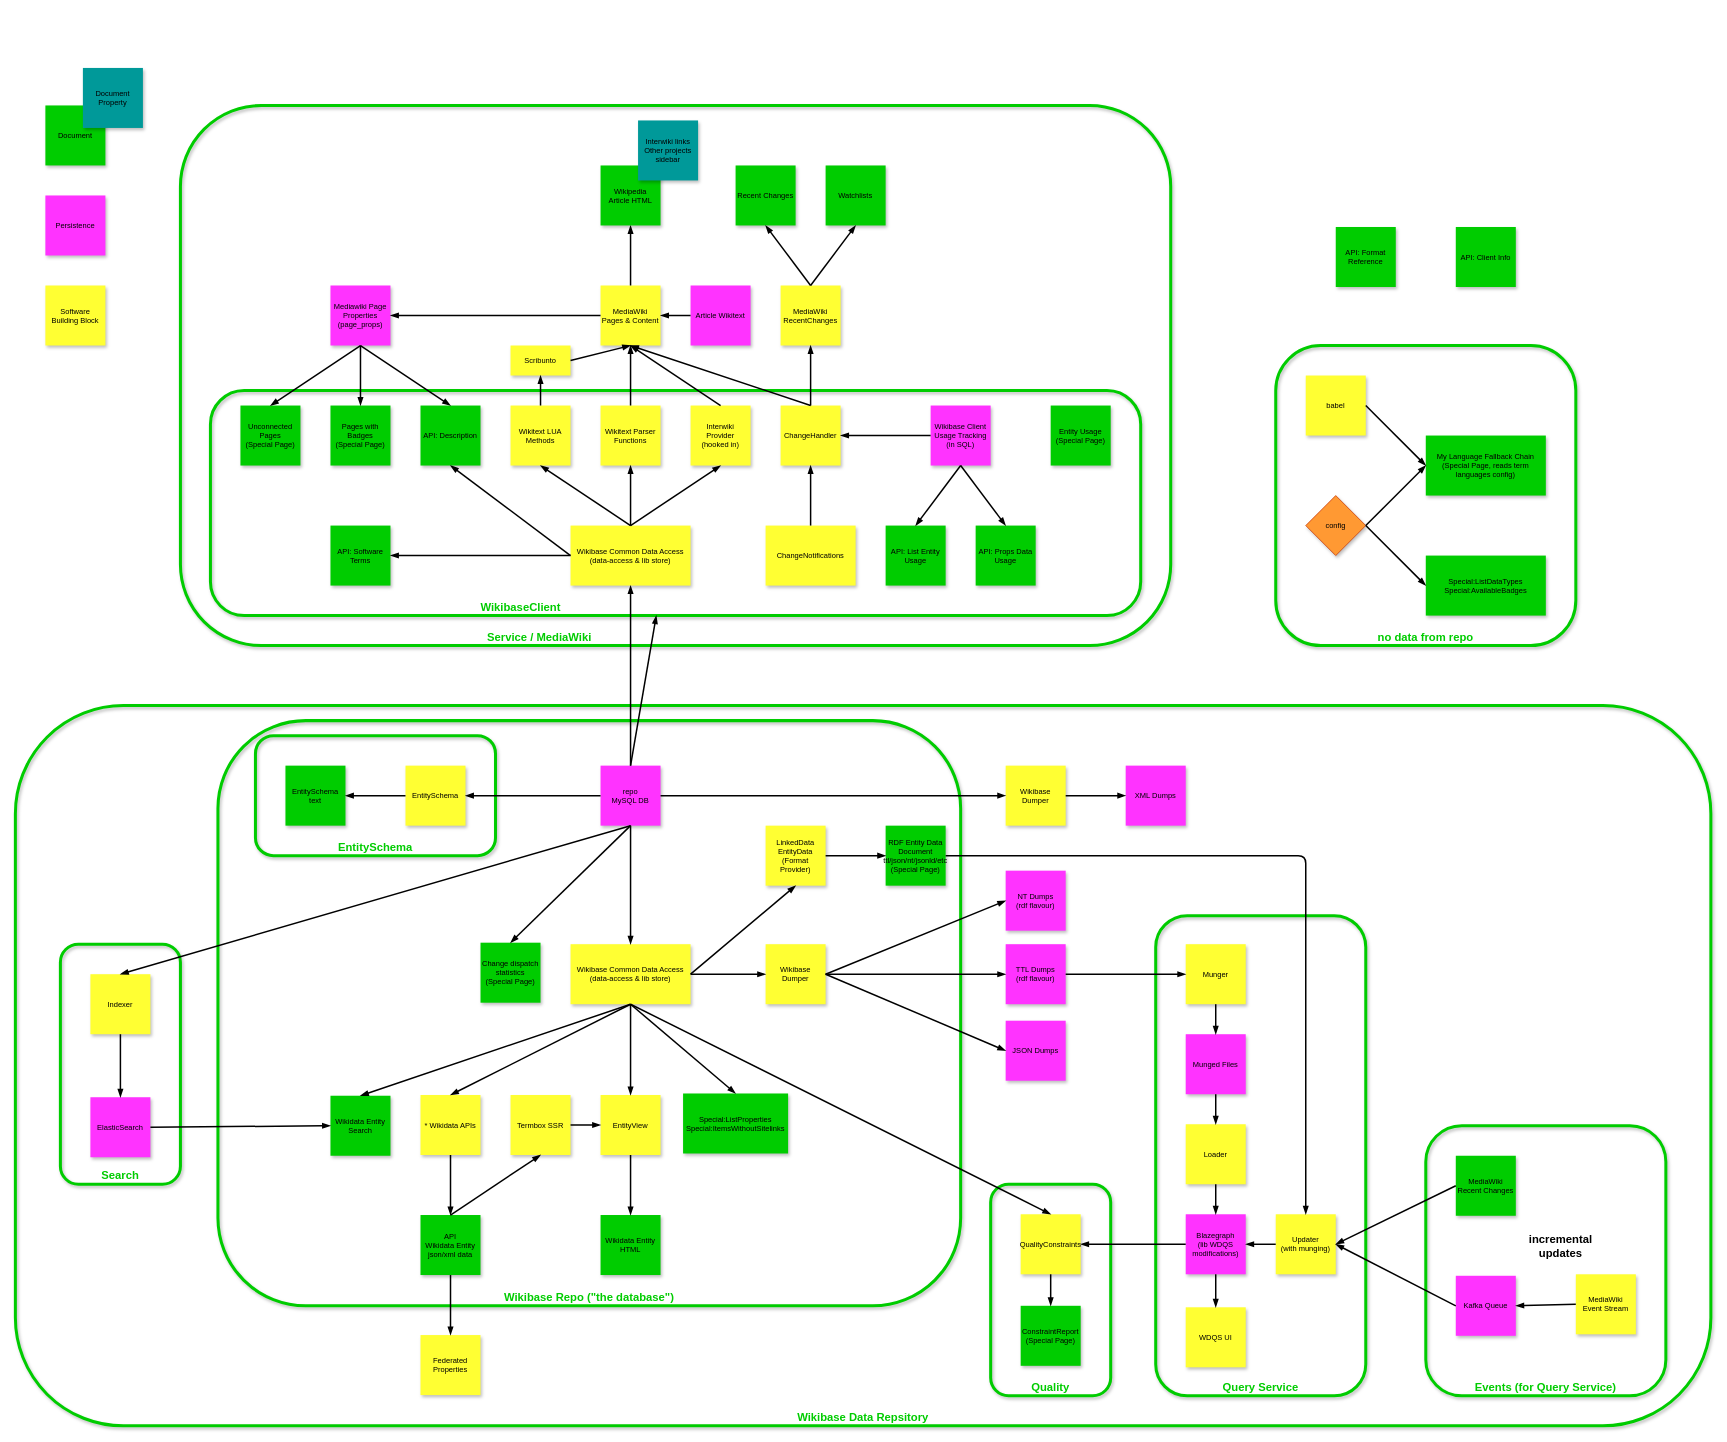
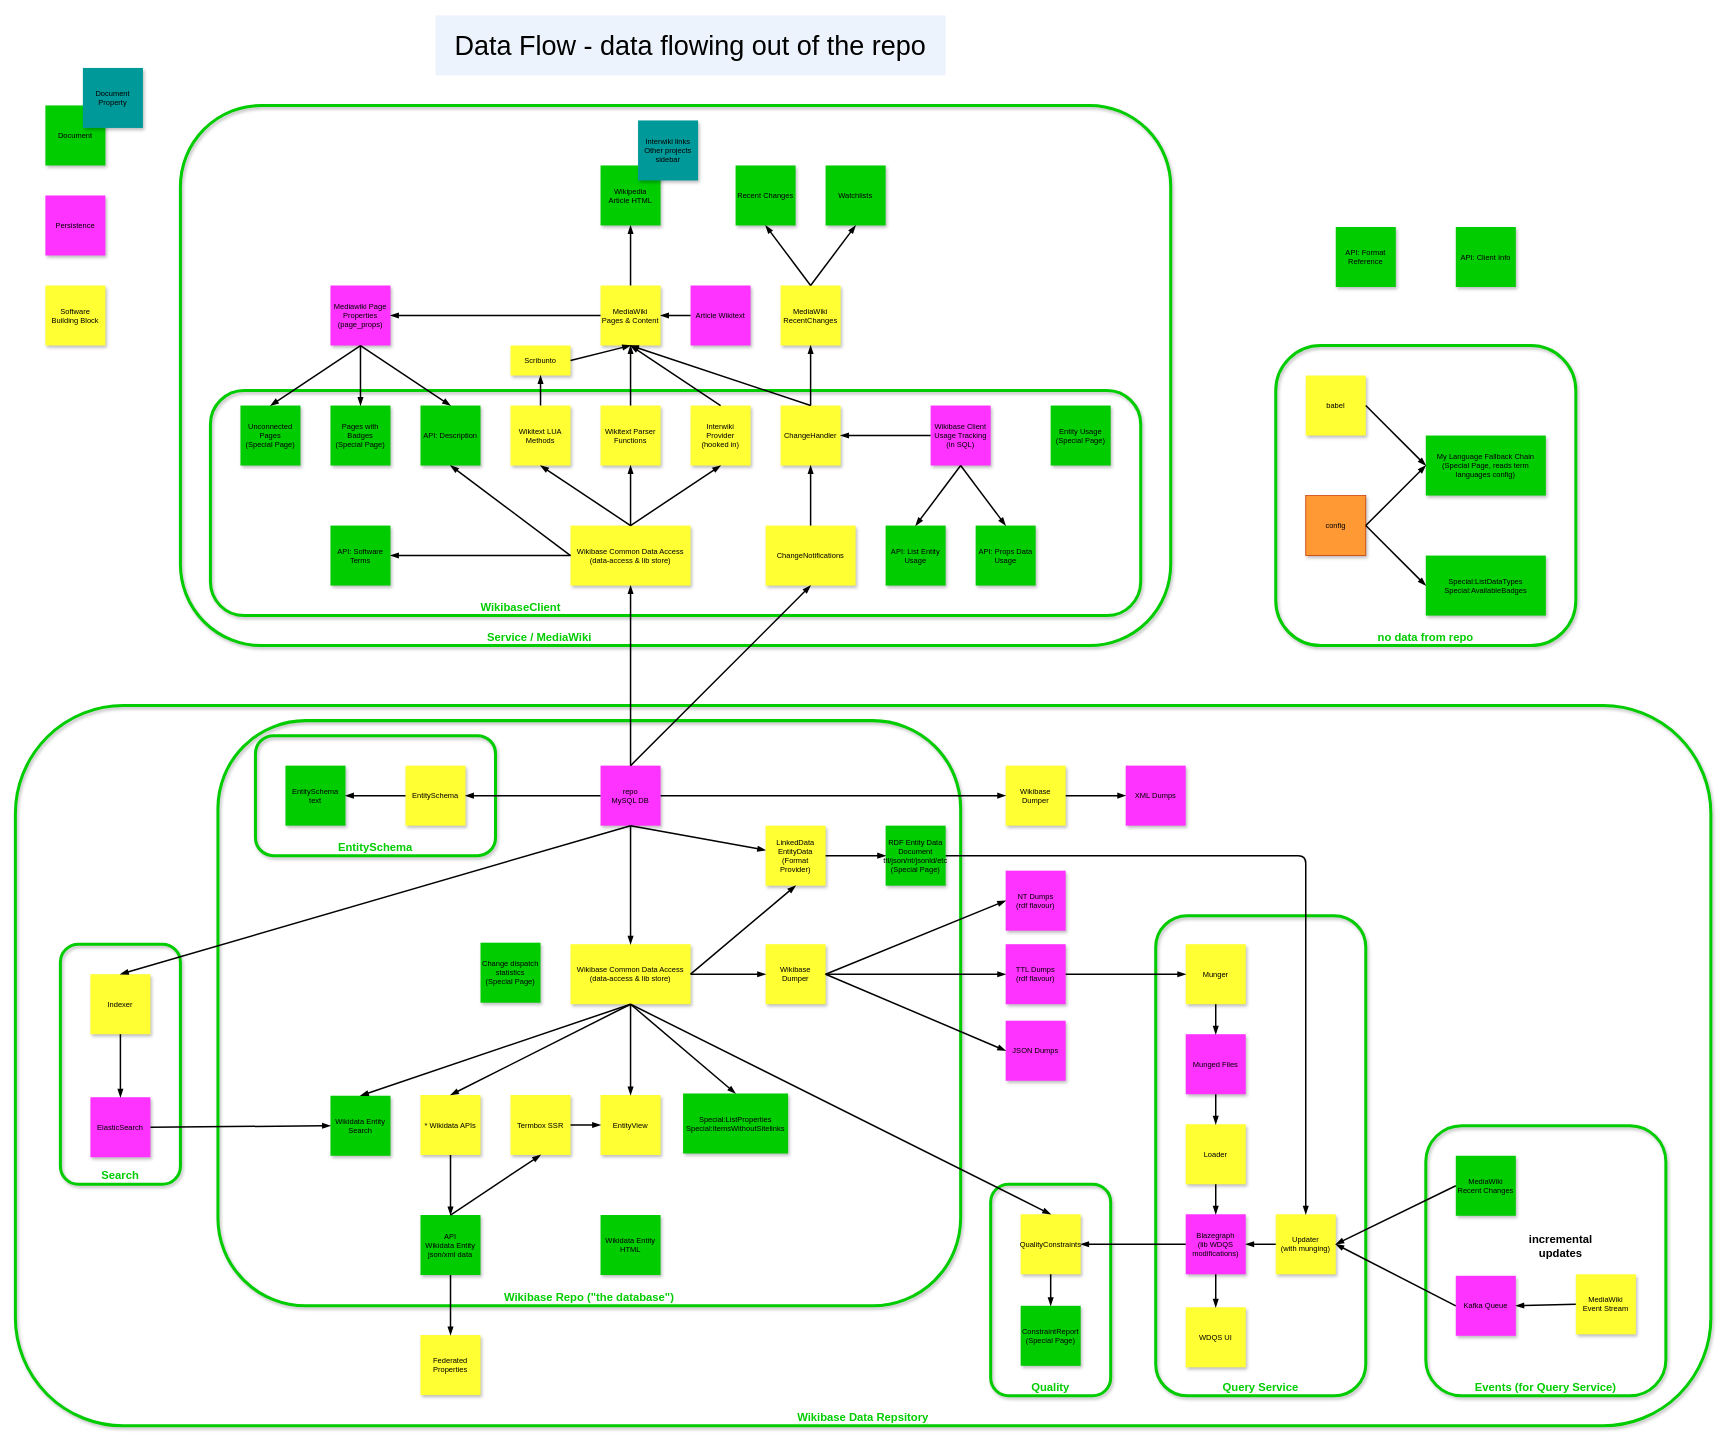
+ <mxCell id="11" value="&lt;div class=&quot;text-area enable-user-text-select&quot; style=&quot;background-color: transparent; font-size: 36px;&quot;&gt;&lt;span class=&quot;pointer-events&quot; style=&quot;font-size: 36px;&quot;&gt;Data Flow - data flowing out of the repo&lt;/span&gt;&lt;/div&gt;" style="rounded=0;whiteSpace=wrap;html=1;fontSize=36;opacity=50;shadow=0;fillColor=#dae8fc;strokeColor=none;" parent="1" vertex="1"><mxGeometry x="580" y="20" width="680" height="80" as="geometry" /></mxCell>
- <mxCell id="141" value="config" style="rhombus;whiteSpace=wrap;html=1;shadow=1;fontSize=10;strokeColor=#C73500;direction=east;fillColor=#FF9933;" parent="1" vertex="1"><mxGeometry x="1740" y="660" width="80" height="80" as="geometry" /></mxCell>
+ <mxCell id="141" value="config" style="rounded=0;whiteSpace=wrap;html=1;shadow=1;fontSize=10;strokeColor=#C73500;direction=east;fillColor=#FF9933;" parent="1" vertex="1"><mxGeometry x="1740" y="660" width="80" height="80" as="geometry" /></mxCell>
- <mxCell id="116" value="" style="endArrow=blockThin;html=1;strokeColor=#000000;fontSize=10;fontColor=#000000;strokeWidth=2;exitX=0.5;exitY=1;exitDx=0;exitDy=0;endFill=1;" parent="1" source="63" target="9" edge="1"><mxGeometry width="50" height="50" relative="1" as="geometry"><mxPoint x="870" y="1030" as="sourcePoint" /><mxPoint x="870" y="790" as="targetPoint" /></mxGeometry></mxCell>
+ <mxCell id="116" value="" style="endArrow=blockThin;html=1;strokeColor=#000000;fontSize=10;fontColor=#000000;entryX=0.5;entryY=1;entryDx=0;entryDy=0;strokeWidth=2;exitX=0.5;exitY=1;exitDx=0;exitDy=0;endFill=1;" parent="1" source="63" target="61" edge="1"><mxGeometry width="50" height="50" relative="1" as="geometry"><mxPoint x="870" y="1030" as="sourcePoint" /><mxPoint x="870" y="790" as="targetPoint" /></mxGeometry></mxCell>
- <mxCell id="70" value="" style="endArrow=blockThin;html=1;strokeColor=#000000;fontSize=10;fontColor=#000000;entryX=0.5;entryY=1;entryDx=0;entryDy=0;strokeWidth=2;exitX=0.5;exitY=0;exitDx=0;exitDy=0;endFill=1;" parent="1" source="63" target="69" edge="1"><mxGeometry width="50" height="50" relative="1" as="geometry"><mxPoint x="870" y="1110" as="sourcePoint" /><mxPoint x="670" y="1110" as="targetPoint" /></mxGeometry></mxCell>
+ <mxCell id="70" value="" style="endArrow=blockThin;html=1;strokeColor=#000000;fontSize=10;fontColor=#000000;strokeWidth=2;exitX=0.5;exitY=0;exitDx=0;exitDy=0;endFill=1;" parent="1" source="63" target="103" edge="1"><mxGeometry width="50" height="50" relative="1" as="geometry"><mxPoint x="870" y="1110" as="sourcePoint" /><mxPoint x="670" y="1110" as="targetPoint" /></mxGeometry></mxCell>
- <mxCell id="90" value="" style="endArrow=blockThin;html=1;strokeColor=#000000;fontSize=10;fontColor=#000000;entryX=0.5;entryY=1;entryDx=0;entryDy=0;strokeWidth=2;exitX=0.5;exitY=1;exitDx=0;exitDy=0;endFill=1;" parent="1" source="82" target="87" edge="1"><mxGeometry width="50" height="50" relative="1" as="geometry"><mxPoint x="610" y="1549" as="sourcePoint" /><mxPoint x="610" y="1629" as="targetPoint" /></mxGeometry></mxCell>
